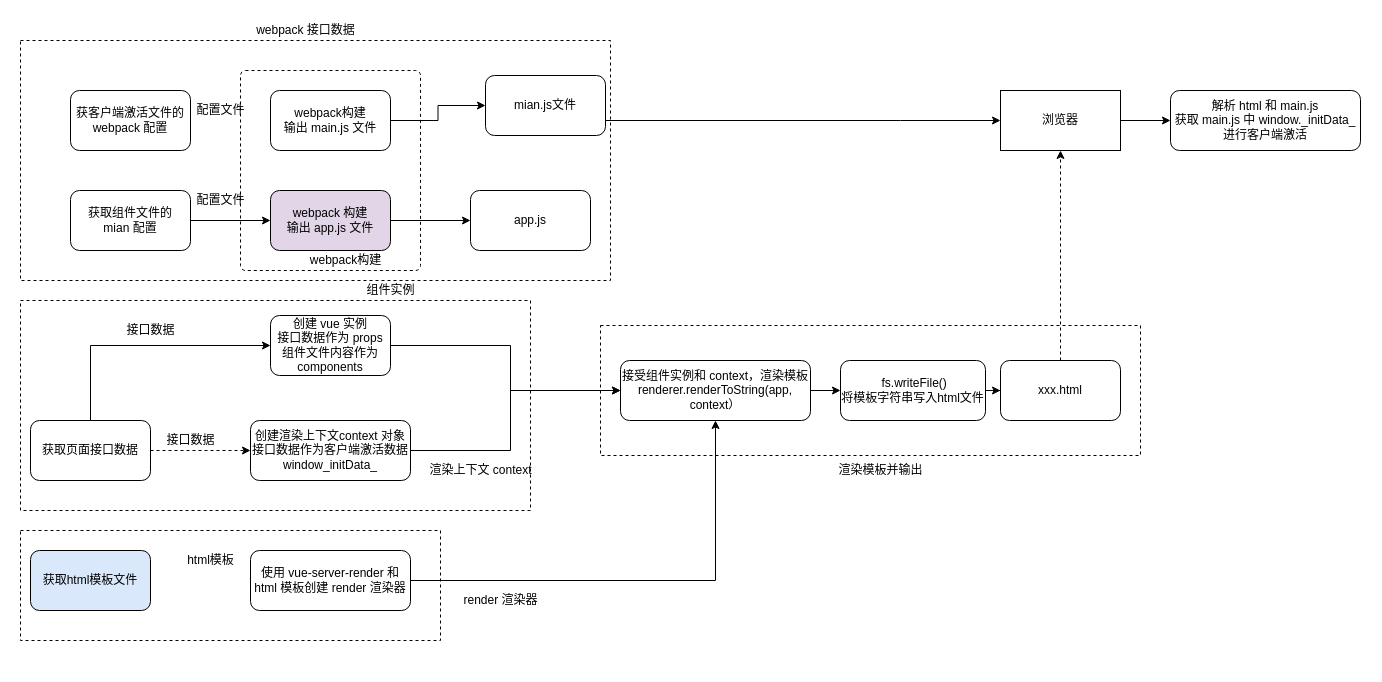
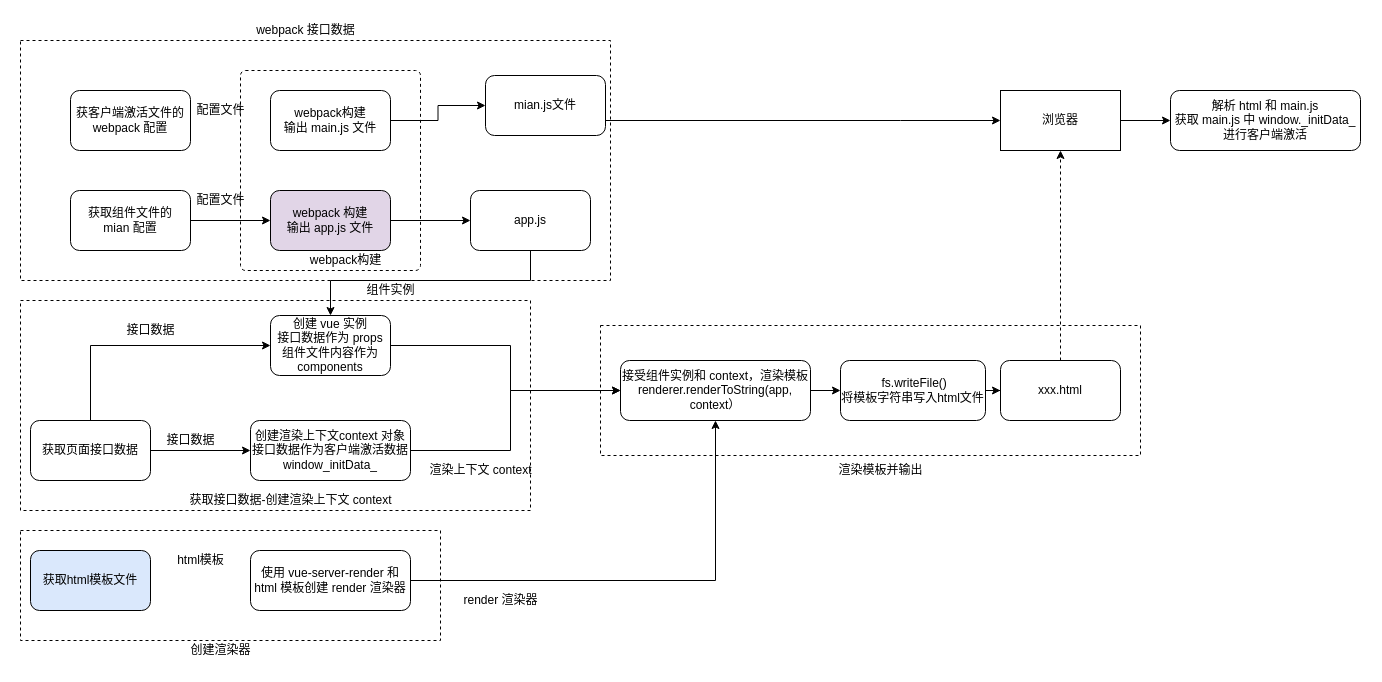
+ <mxCell id="41" style="edgeStyle=orthogonalEdgeStyle;rounded=0;orthogonalLoop=1;jettySize=auto;html=1;entryX=0.5;entryY=0;entryDx=0;entryDy=0;" parent="1" source="42" target="27" edge="1"><mxGeometry relative="1" as="geometry"><Array as="points"><mxPoint x="530" y="280" /><mxPoint x="330" y="280" /></Array></mxGeometry></mxCell>
- <mxCell id="20" value="" style="edgeStyle=orthogonalEdgeStyle;rounded=0;orthogonalLoop=1;jettySize=auto;html=1;dashed=1;" parent="1" source="22" target="24" edge="1"><mxGeometry relative="1" as="geometry" /></mxCell>
+ <mxCell id="20" value="" style="edgeStyle=orthogonalEdgeStyle;rounded=0;orthogonalLoop=1;jettySize=auto;html=1;" parent="1" source="22" target="24" edge="1"><mxGeometry relative="1" as="geometry" /></mxCell>
+ <mxCell id="44" value="获取接口数据-创建渲染上下文 context" style="text;html=1;align=center;verticalAlign=middle;resizable=0;points=[];autosize=1;strokeColor=none;" parent="1" vertex="1"><mxGeometry x="180" y="490" width="220" height="20" as="geometry" /></mxCell>
- <mxCell id="17" value="html模板" style="text;html=1;align=center;verticalAlign=middle;resizable=0;points=[];autosize=1;strokeColor=none;" parent="1" vertex="1"><mxGeometry x="180" y="550" width="60" height="20" as="geometry" /></mxCell>
+ <mxCell id="17" value="html模板" style="text;html=1;align=center;verticalAlign=middle;resizable=0;points=[];autosize=1;strokeColor=none;" parent="1" vertex="1"><mxGeometry x="170" y="550" width="60" height="20" as="geometry" /></mxCell>
+ <mxCell id="45" value="创建渲染器" style="text;html=1;align=center;verticalAlign=middle;resizable=0;points=[];autosize=1;strokeColor=none;" parent="1" vertex="1"><mxGeometry x="180" y="640" width="80" height="20" as="geometry" /></mxCell>
